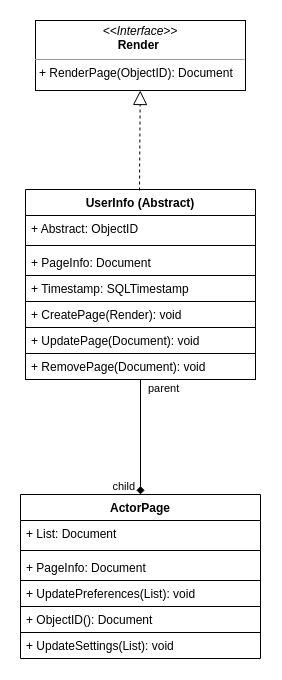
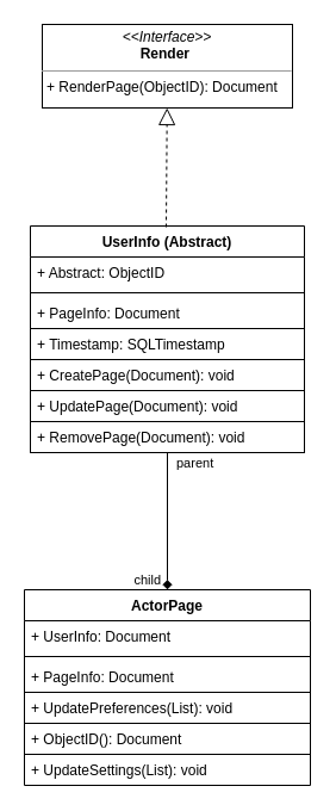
- <mxCell id="8" value="+ CreatePage(Render): void " style="text;fillColor=none;align=left;verticalAlign=top;spacingLeft=4;spacingRight=4;overflow=hidden;rotatable=0;points=[[0,0.5],[1,0.5]];portConstraint=eastwest;strokeColor=#000000;" vertex="1" parent="2"><mxGeometry y="112" width="230" height="26" as="geometry" /></mxCell>
+ <mxCell id="8" value="+ CreatePage(Document): void " style="text;fillColor=none;align=left;verticalAlign=top;spacingLeft=4;spacingRight=4;overflow=hidden;rotatable=0;points=[[0,0.5],[1,0.5]];portConstraint=eastwest;strokeColor=#000000;" vertex="1" parent="2"><mxGeometry y="112" width="230" height="26" as="geometry" /></mxCell>
- <mxCell id="13" value="+ List: Document" style="text;strokeColor=none;fillColor=none;align=left;verticalAlign=top;spacingLeft=4;spacingRight=4;overflow=hidden;rotatable=0;points=[[0,0.5],[1,0.5]];portConstraint=eastwest;" vertex="1" parent="12"><mxGeometry y="26" width="240" height="26" as="geometry" /></mxCell>
+ <mxCell id="13" value="+ UserInfo: Document" style="text;strokeColor=none;fillColor=none;align=left;verticalAlign=top;spacingLeft=4;spacingRight=4;overflow=hidden;rotatable=0;points=[[0,0.5],[1,0.5]];portConstraint=eastwest;" vertex="1" parent="12"><mxGeometry y="26" width="240" height="26" as="geometry" /></mxCell>
